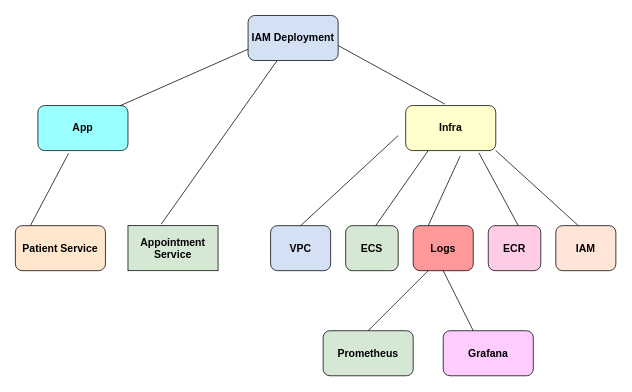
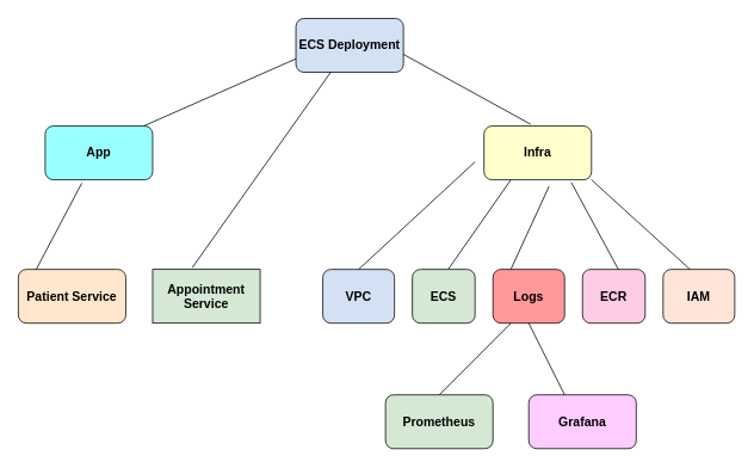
- <mxCell id="2" value="&lt;b&gt;&lt;font style=&quot;font-size: 14px;&quot;&gt;IAM Deployment&lt;/font&gt;&lt;/b&gt;" style="rounded=1;whiteSpace=wrap;html=1;fillColor=light-dark(#D4E1F5,var(--ge-dark-color, #121212));" vertex="1" parent="1"><mxGeometry x="330" y="20" width="120" height="60" as="geometry" /></mxCell>
+ <mxCell id="2" value="&lt;b&gt;&lt;font style=&quot;font-size: 14px;&quot;&gt;ECS Deployment&lt;/font&gt;&lt;/b&gt;" style="rounded=1;whiteSpace=wrap;html=1;fillColor=light-dark(#D4E1F5,var(--ge-dark-color, #121212));" vertex="1" parent="1"><mxGeometry x="330" y="20" width="120" height="60" as="geometry" /></mxCell>
